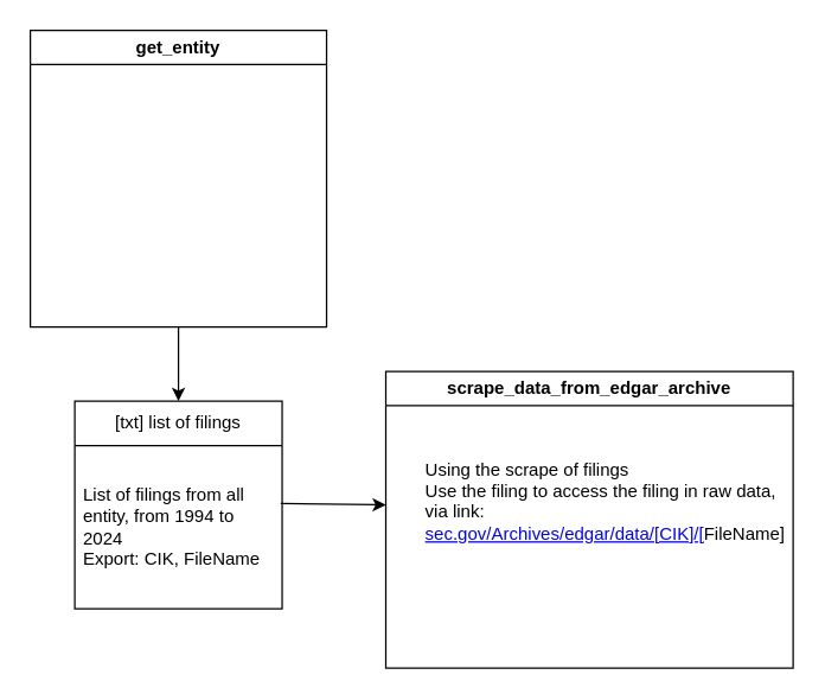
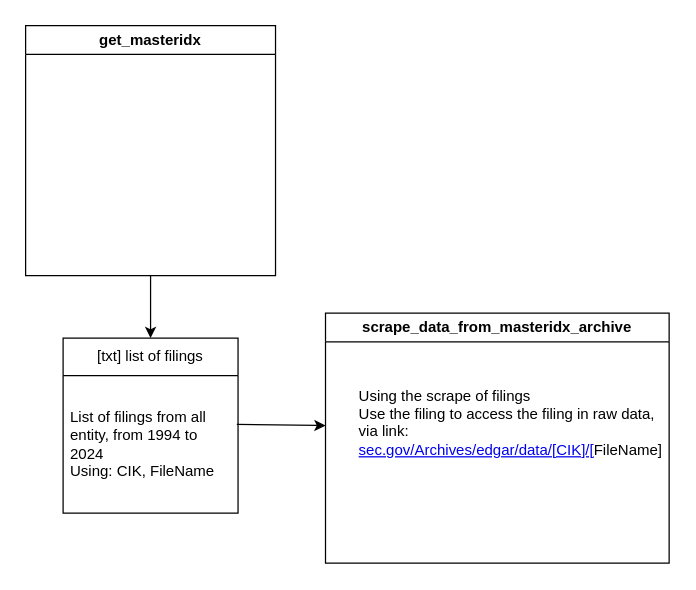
- <mxCell id="2" value="get_entity" style="swimlane;whiteSpace=wrap;html=1;" vertex="1" parent="1"><mxGeometry x="20" y="20" width="200" height="200" as="geometry" /></mxCell>
+ <mxCell id="2" value="get_masteridx" style="swimlane;whiteSpace=wrap;html=1;" vertex="1" parent="1"><mxGeometry x="20" y="20" width="200" height="200" as="geometry" /></mxCell>
- <mxCell id="7" value="scrape_data_from_edgar_archive" style="swimlane;whiteSpace=wrap;html=1;" vertex="1" parent="1"><mxGeometry x="260" y="250" width="275" height="200" as="geometry" /></mxCell>
+ <mxCell id="7" value="scrape_data_from_masteridx_archive" style="swimlane;whiteSpace=wrap;html=1;" vertex="1" parent="1"><mxGeometry x="260" y="250" width="275" height="200" as="geometry" /></mxCell>
- <mxCell id="5" value="List of filings from all entity, from 1994 to 2024&lt;div&gt;Export: CIK, FileName&lt;/div&gt;" style="text;strokeColor=none;fillColor=none;align=left;verticalAlign=middle;spacingLeft=4;spacingRight=4;overflow=hidden;points=[[0,0.5],[1,0.5]];portConstraint=eastwest;rotatable=0;whiteSpace=wrap;html=1;" vertex="1" parent="4"><mxGeometry y="30" width="140" height="110" as="geometry" /></mxCell>
+ <mxCell id="5" value="List of filings from all entity, from 1994 to 2024&lt;div&gt;Using: CIK, FileName&lt;/div&gt;" style="text;strokeColor=none;fillColor=none;align=left;verticalAlign=middle;spacingLeft=4;spacingRight=4;overflow=hidden;points=[[0,0.5],[1,0.5]];portConstraint=eastwest;rotatable=0;whiteSpace=wrap;html=1;" vertex="1" parent="4"><mxGeometry y="30" width="140" height="110" as="geometry" /></mxCell>
